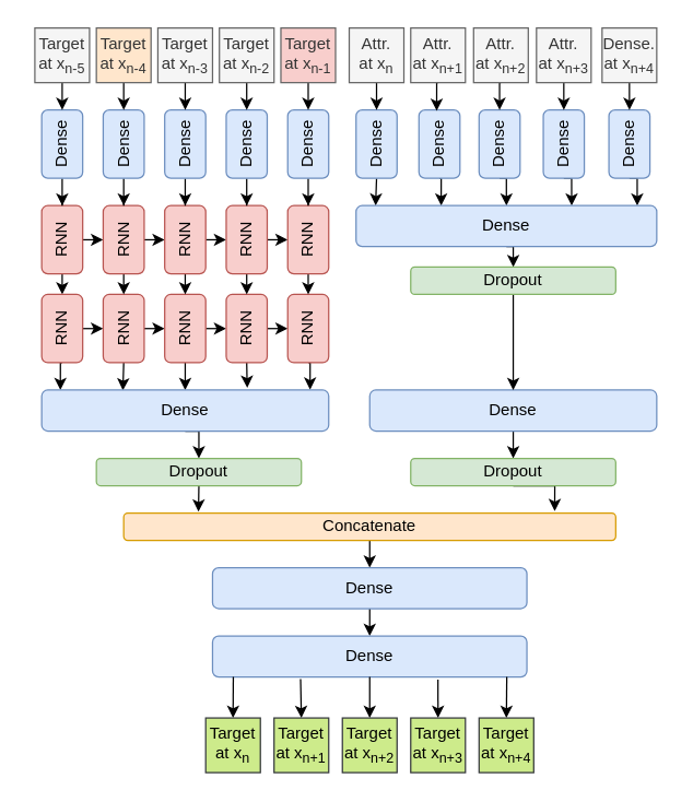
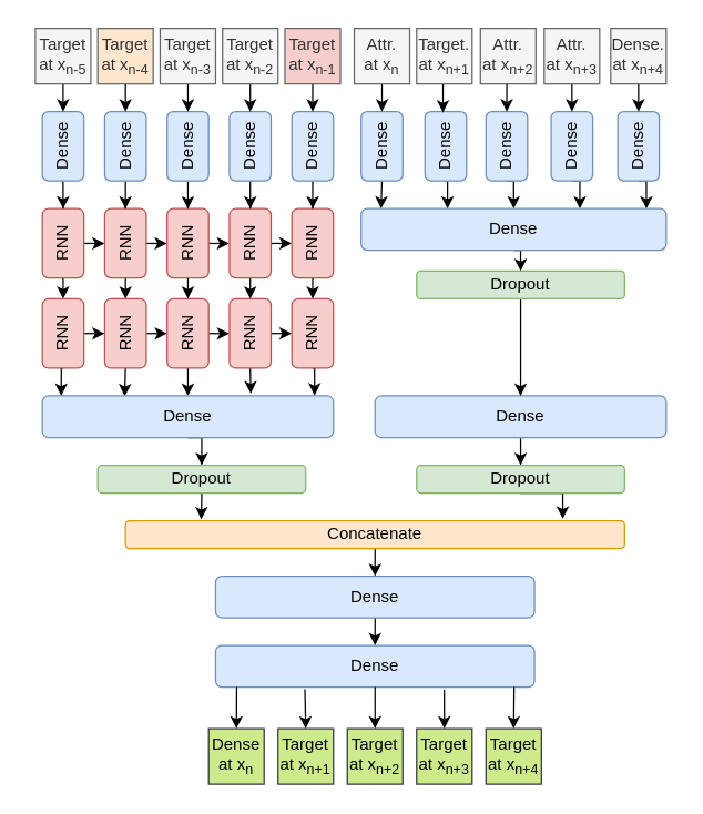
- <mxCell id="45" value="&lt;div&gt;Attr.&lt;br&gt;&lt;/div&gt;&lt;div&gt;at x&lt;sub&gt;n+1&lt;/sub&gt;&lt;br&gt;&lt;/div&gt;" style="whiteSpace=wrap;html=1;aspect=fixed;fillColor=#f5f5f5;strokeColor=#666666;fontColor=#333333;" vertex="1" parent="1"><mxGeometry x="300" y="20" width="40" height="40" as="geometry" /></mxCell>
+ <mxCell id="45" value="&lt;div&gt;Target.&lt;br&gt;&lt;/div&gt;&lt;div&gt;at x&lt;sub&gt;n+1&lt;/sub&gt;&lt;br&gt;&lt;/div&gt;" style="whiteSpace=wrap;html=1;aspect=fixed;fillColor=#f5f5f5;strokeColor=#666666;fontColor=#333333;" vertex="1" parent="1"><mxGeometry x="300" y="20" width="40" height="40" as="geometry" /></mxCell>
- <mxCell id="53" value="&lt;div&gt;Target&lt;/div&gt;&lt;div&gt;at x&lt;sub&gt;n&lt;/sub&gt;&lt;/div&gt;" style="whiteSpace=wrap;html=1;aspect=fixed;fillColor=#cdeb8b;strokeColor=#36393d;" vertex="1" parent="1"><mxGeometry x="150" y="525" width="40" height="40" as="geometry" /></mxCell>
+ <mxCell id="53" value="&lt;div&gt;Dense&lt;/div&gt;&lt;div&gt;at x&lt;sub&gt;n&lt;/sub&gt;&lt;/div&gt;" style="whiteSpace=wrap;html=1;aspect=fixed;fillColor=#cdeb8b;strokeColor=#36393d;" vertex="1" parent="1"><mxGeometry x="150" y="525" width="40" height="40" as="geometry" /></mxCell>
